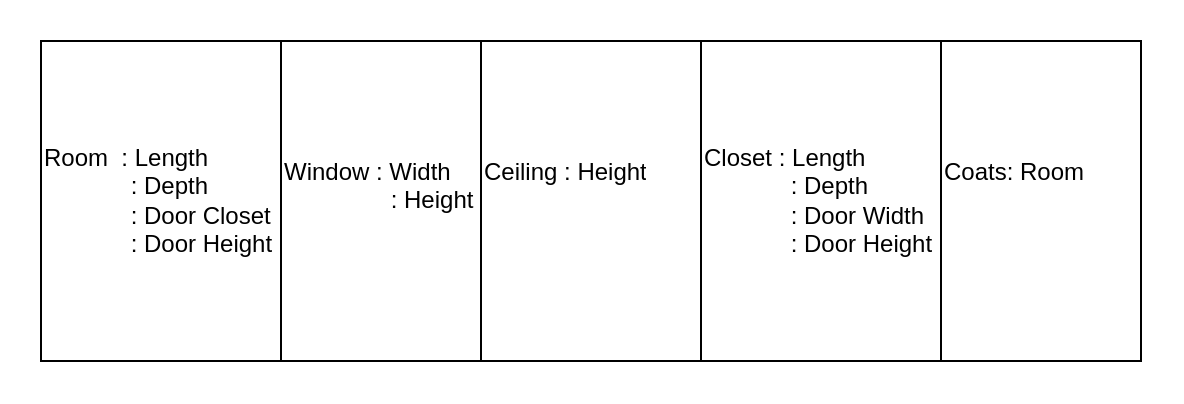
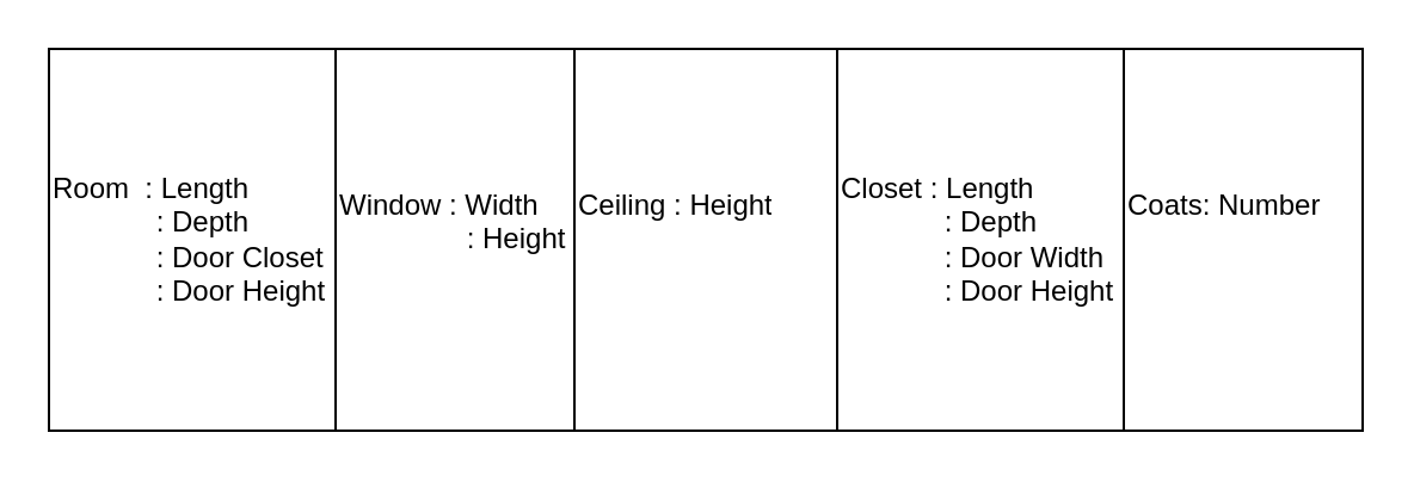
- <mxCell id="8" value="&lt;div align=&quot;left&quot;&gt;&lt;br&gt;&lt;/div&gt;&lt;div align=&quot;left&quot;&gt;Coats: Room&lt;br&gt;&lt;/div&gt;&lt;div align=&quot;left&quot;&gt;&lt;div&gt;&lt;br&gt;&lt;/div&gt;&lt;br&gt;&lt;/div&gt;&lt;div align=&quot;left&quot;&gt;&lt;br&gt;&lt;/div&gt;" style="shape=partialRectangle;html=1;whiteSpace=wrap;connectable=0;strokeColor=inherit;overflow=hidden;fillColor=none;top=0;left=0;bottom=0;right=0;pointerEvents=1;align=left;" vertex="1" parent="3"><mxGeometry x="450" width="100" height="160" as="geometry"><mxRectangle width="100" height="160" as="alternateBounds" /></mxGeometry></mxCell>
+ <mxCell id="8" value="&lt;div align=&quot;left&quot;&gt;&lt;br&gt;&lt;/div&gt;&lt;div align=&quot;left&quot;&gt;Coats: Number&lt;br&gt;&lt;/div&gt;&lt;div align=&quot;left&quot;&gt;&lt;div&gt;&lt;br&gt;&lt;/div&gt;&lt;br&gt;&lt;/div&gt;&lt;div align=&quot;left&quot;&gt;&lt;br&gt;&lt;/div&gt;" style="shape=partialRectangle;html=1;whiteSpace=wrap;connectable=0;strokeColor=inherit;overflow=hidden;fillColor=none;top=0;left=0;bottom=0;right=0;pointerEvents=1;align=left;" vertex="1" parent="3"><mxGeometry x="450" width="100" height="160" as="geometry"><mxRectangle width="100" height="160" as="alternateBounds" /></mxGeometry></mxCell>
